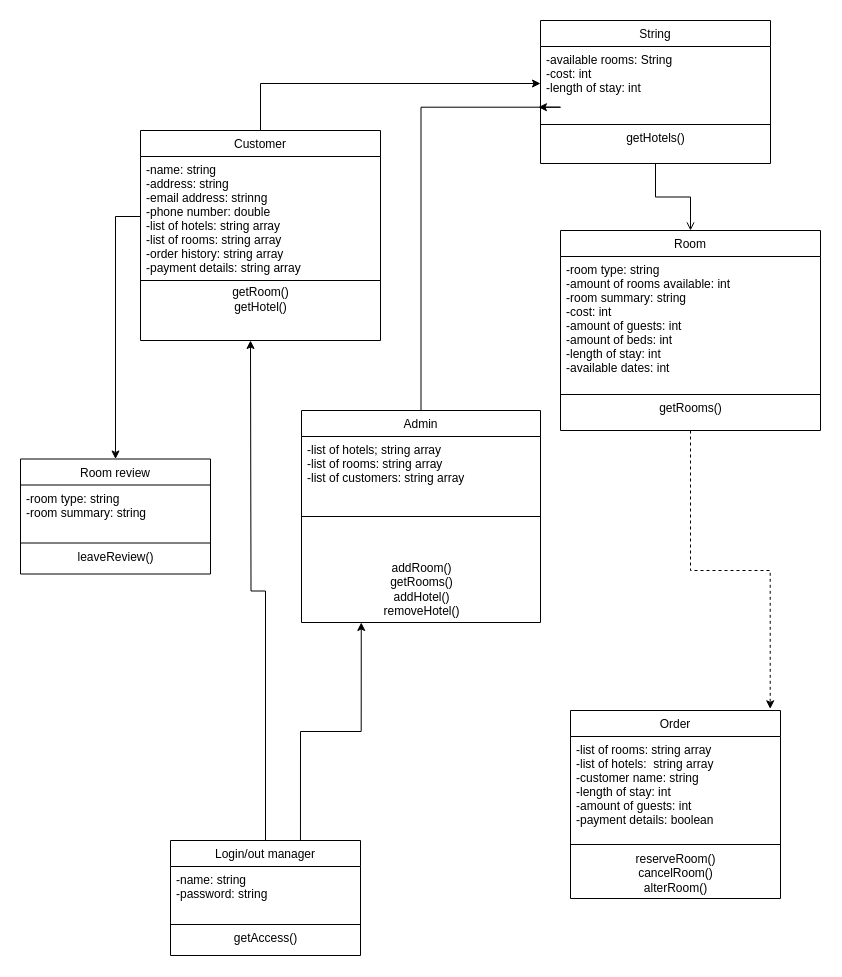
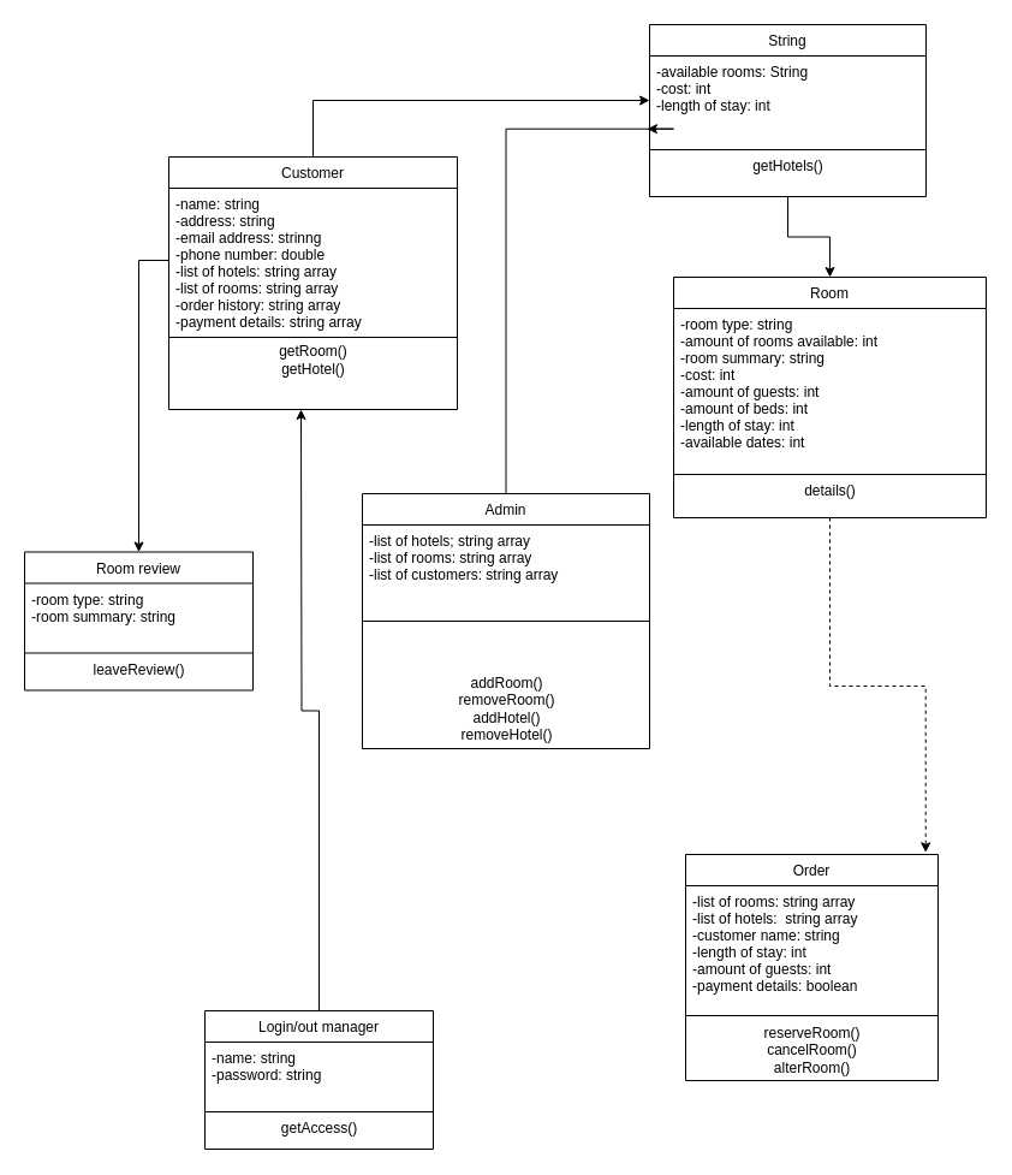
- <mxCell id="17" style="edgeStyle=orthogonalEdgeStyle;rounded=0;orthogonalLoop=1;jettySize=auto;html=1;endArrow=open;" edge="1" parent="1" source="18" target="3"><mxGeometry relative="1" as="geometry" /></mxCell>
+ <mxCell id="17" style="edgeStyle=orthogonalEdgeStyle;rounded=0;orthogonalLoop=1;jettySize=auto;html=1;" edge="1" parent="1" source="18" target="3"><mxGeometry relative="1" as="geometry" /></mxCell>
- <mxCell id="6" value="getRooms()" style="text;html=1;align=center;verticalAlign=middle;resizable=0;points=[];autosize=1;strokeColor=none;fillColor=none;" vertex="1" parent="3"><mxGeometry y="168" width="260" height="20" as="geometry" /></mxCell>
+ <mxCell id="6" value="details()" style="text;html=1;align=center;verticalAlign=middle;resizable=0;points=[];autosize=1;strokeColor=none;fillColor=none;" vertex="1" parent="3"><mxGeometry y="168" width="260" height="20" as="geometry" /></mxCell>
- <mxCell id="26" value="&lt;br&gt;addRoom()&lt;br&gt;getRooms()&lt;br&gt;addHotel()&lt;br&gt;removeHotel()" style="text;html=1;align=center;verticalAlign=middle;resizable=0;points=[];autosize=1;strokeColor=none;fillColor=none;" vertex="1" parent="23"><mxGeometry y="132" width="239" height="80" as="geometry" /></mxCell>
+ <mxCell id="26" value="&lt;br&gt;addRoom()&lt;br&gt;removeRoom()&lt;br&gt;addHotel()&lt;br&gt;removeHotel()" style="text;html=1;align=center;verticalAlign=middle;resizable=0;points=[];autosize=1;strokeColor=none;fillColor=none;" vertex="1" parent="23"><mxGeometry y="132" width="239" height="80" as="geometry" /></mxCell>
- <mxCell id="32" style="edgeStyle=orthogonalEdgeStyle;rounded=0;orthogonalLoop=1;jettySize=auto;html=1;entryX=0.25;entryY=1;entryDx=0;entryDy=0;exitX=0.684;exitY=0;exitDx=0;exitDy=0;exitPerimeter=0;" edge="1" parent="1" source="33" target="23"><mxGeometry relative="1" as="geometry"><mxPoint x="300" y="830" as="sourcePoint" /></mxGeometry></mxCell>
